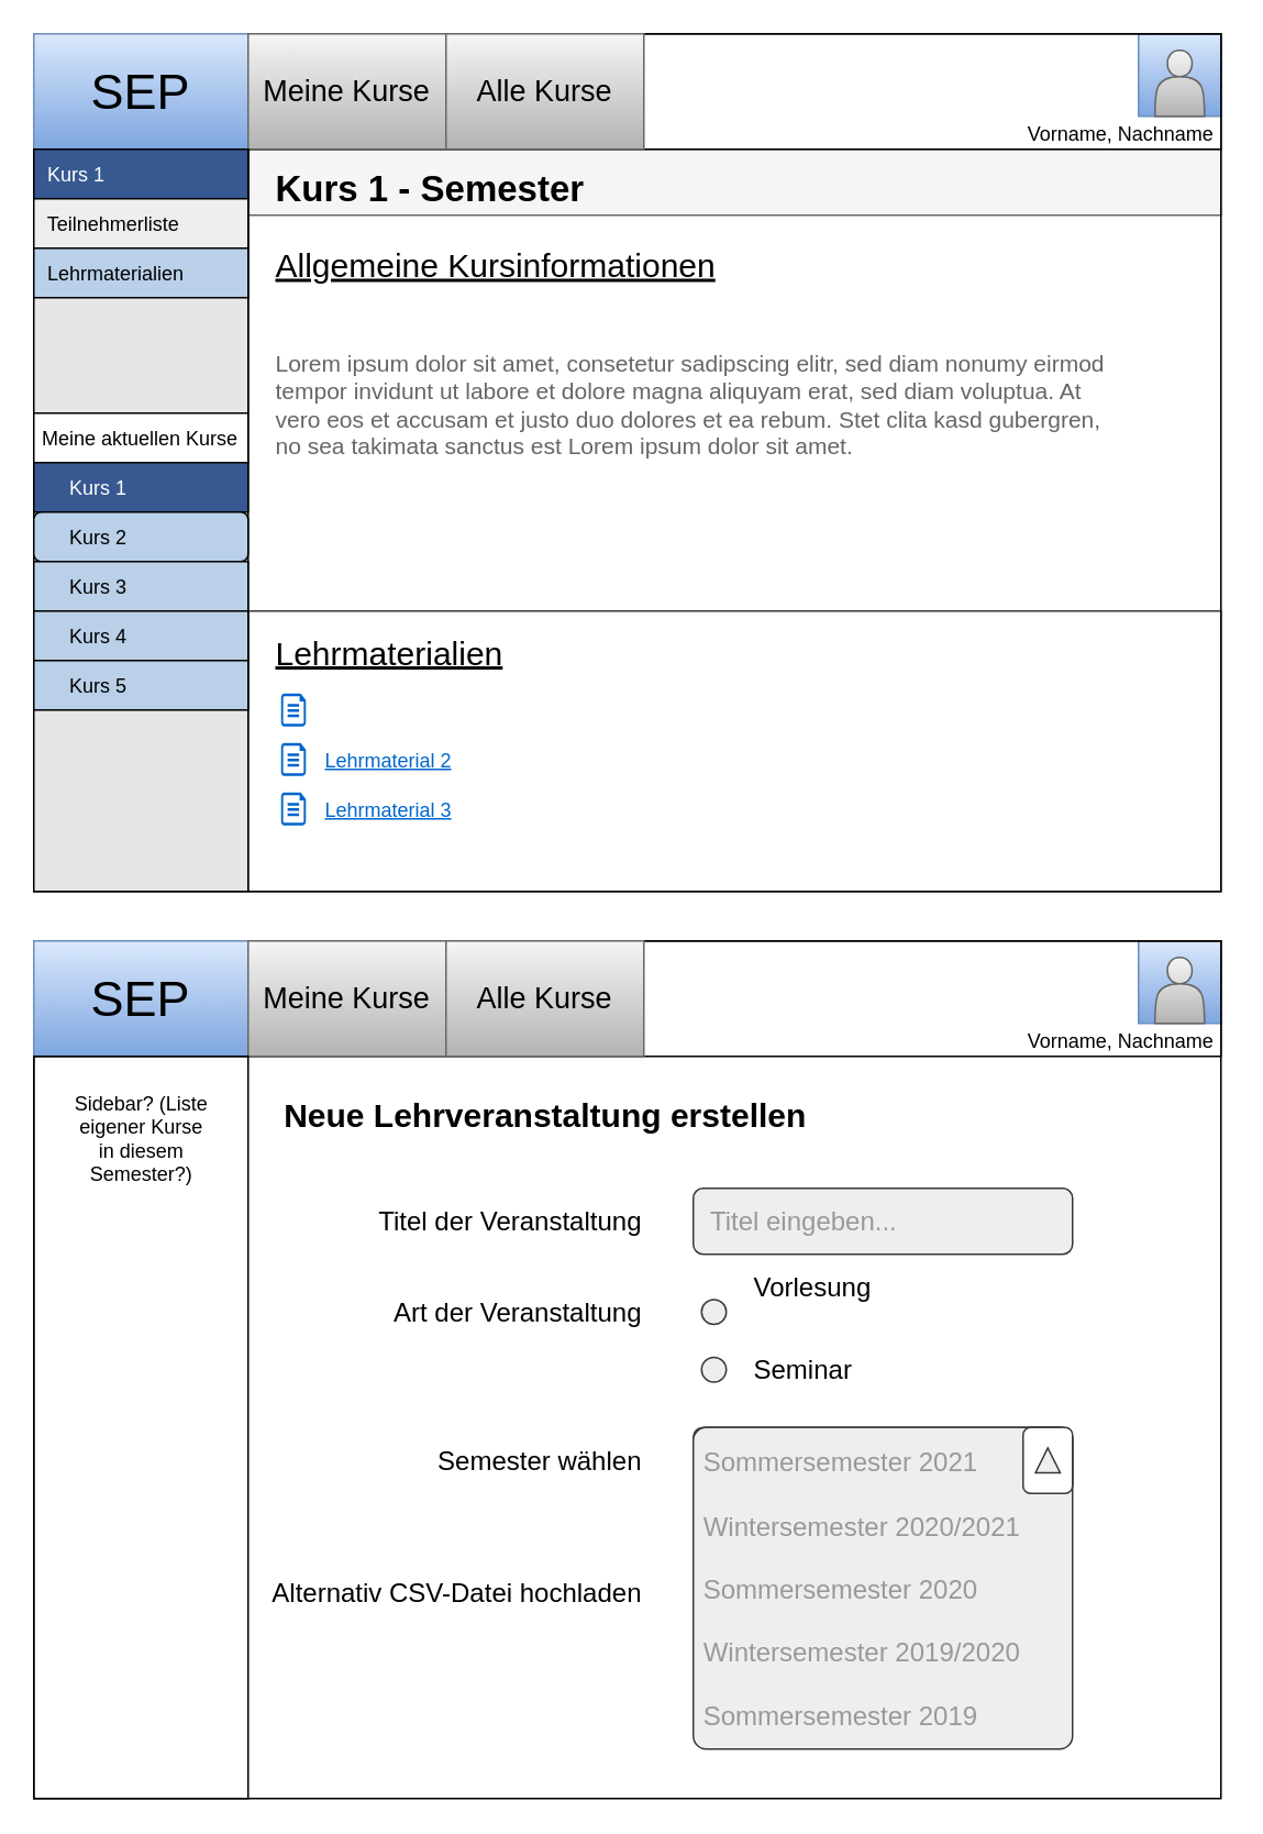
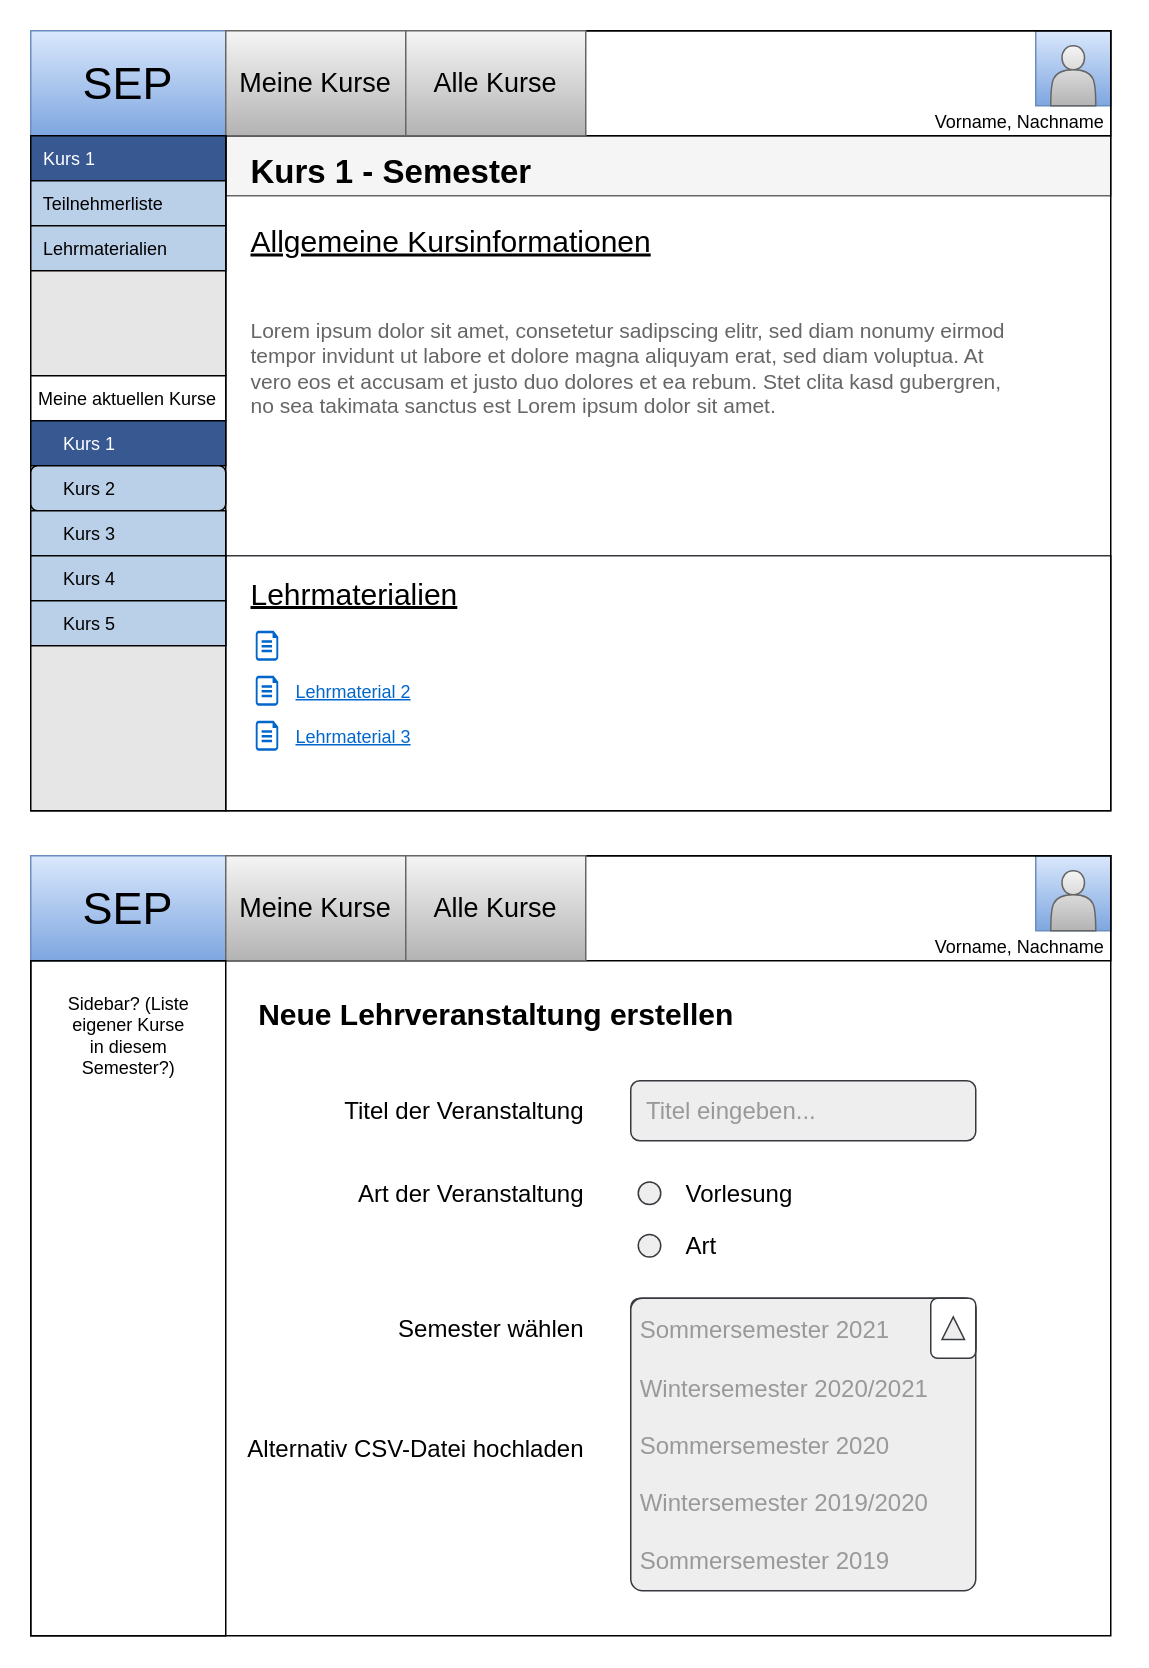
- <mxCell id="42" value="&lt;font style=&quot;font-size: 12px&quot;&gt;&lt;font color=&quot;#000000&quot; style=&quot;font-size: 12px&quot;&gt;&amp;nbsp; &lt;/font&gt;&lt;font color=&quot;#000000&quot; style=&quot;font-size: 12px&quot;&gt;Teilnehmerliste&lt;/font&gt;&lt;/font&gt;" style="rounded=0;whiteSpace=wrap;html=1;labelBackgroundColor=none;fontFamily=Helvetica;fontSize=14;fontColor=#666666;align=left;fillColor=#eeeeee;" vertex="1" parent="1"><mxGeometry x="20" y="120" width="130" height="30" as="geometry" /></mxCell>
+ <mxCell id="42" value="&lt;font style=&quot;font-size: 12px&quot;&gt;&lt;font color=&quot;#000000&quot; style=&quot;font-size: 12px&quot;&gt;&amp;nbsp; &lt;/font&gt;&lt;font color=&quot;#000000&quot; style=&quot;font-size: 12px&quot;&gt;Teilnehmerliste&lt;/font&gt;&lt;/font&gt;" style="rounded=0;whiteSpace=wrap;html=1;labelBackgroundColor=none;fontFamily=Helvetica;fontSize=14;fontColor=#666666;align=left;fillColor=#BAD0E8;" vertex="1" parent="1"><mxGeometry x="20" y="120" width="130" height="30" as="geometry" /></mxCell>
- <mxCell id="30" value="Vorlesung" style="text;html=1;align=left;verticalAlign=middle;resizable=0;points=[];autosize=1;fontSize=16;fontFamily=Helvetica;" vertex="1" parent="1"><mxGeometry x="455" y="770" width="90" height="20" as="geometry" /></mxCell>
+ <mxCell id="30" value="Vorlesung" style="text;html=1;align=left;verticalAlign=middle;resizable=0;points=[];autosize=1;fontSize=16;fontFamily=Helvetica;" vertex="1" parent="1"><mxGeometry x="455" y="785" width="90" height="20" as="geometry" /></mxCell>
- <mxCell id="31" value="Seminar" style="text;html=1;align=left;verticalAlign=middle;resizable=0;points=[];autosize=1;fontSize=16;fontFamily=Helvetica;" vertex="1" parent="1"><mxGeometry x="455" y="820" width="70" height="20" as="geometry" /></mxCell>
+ <mxCell id="31" value="Art" style="text;html=1;align=left;verticalAlign=middle;resizable=0;points=[];autosize=1;fontSize=16;fontFamily=Helvetica;" vertex="1" parent="1"><mxGeometry x="455" y="820" width="70" height="20" as="geometry" /></mxCell>
